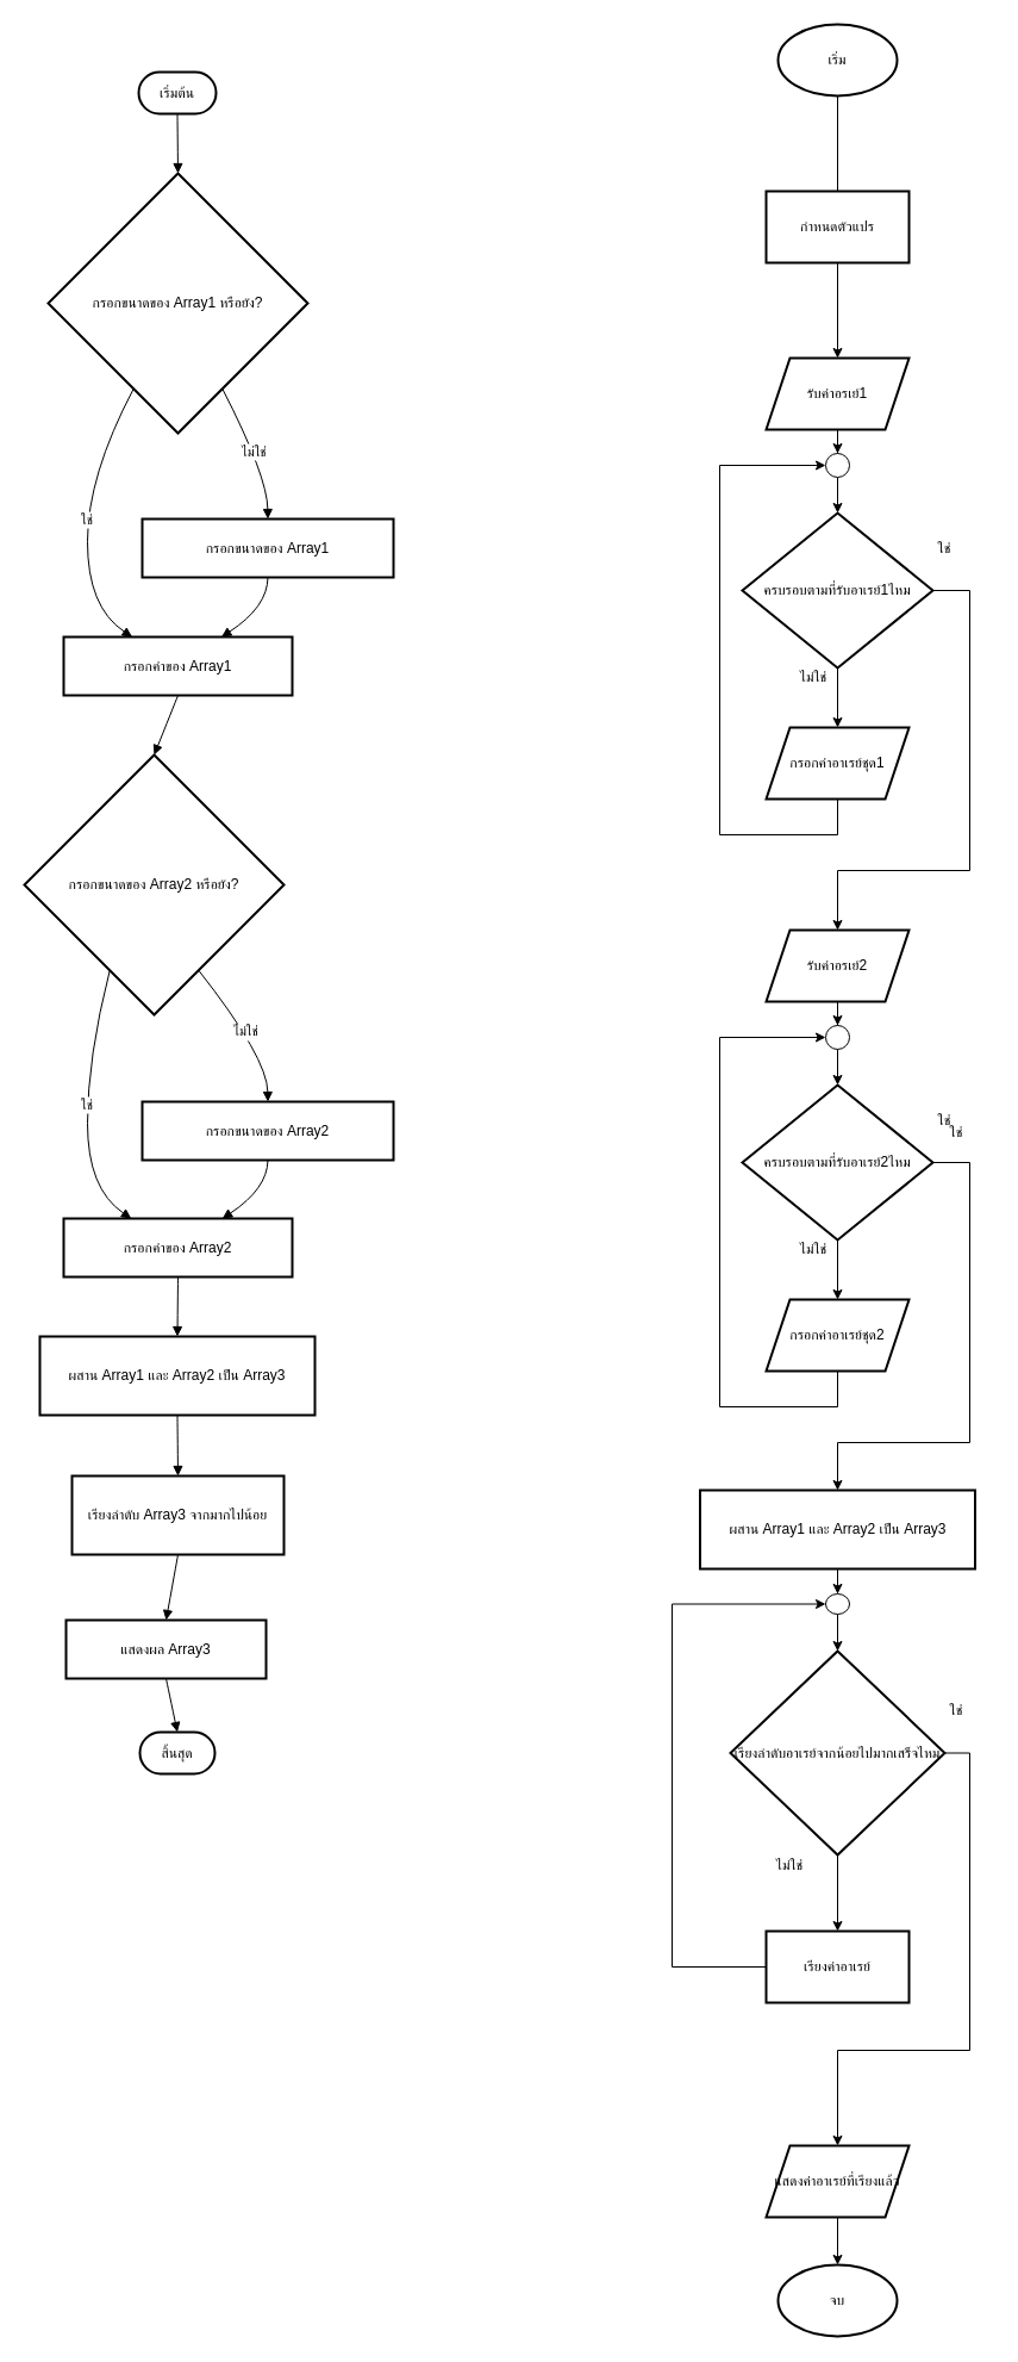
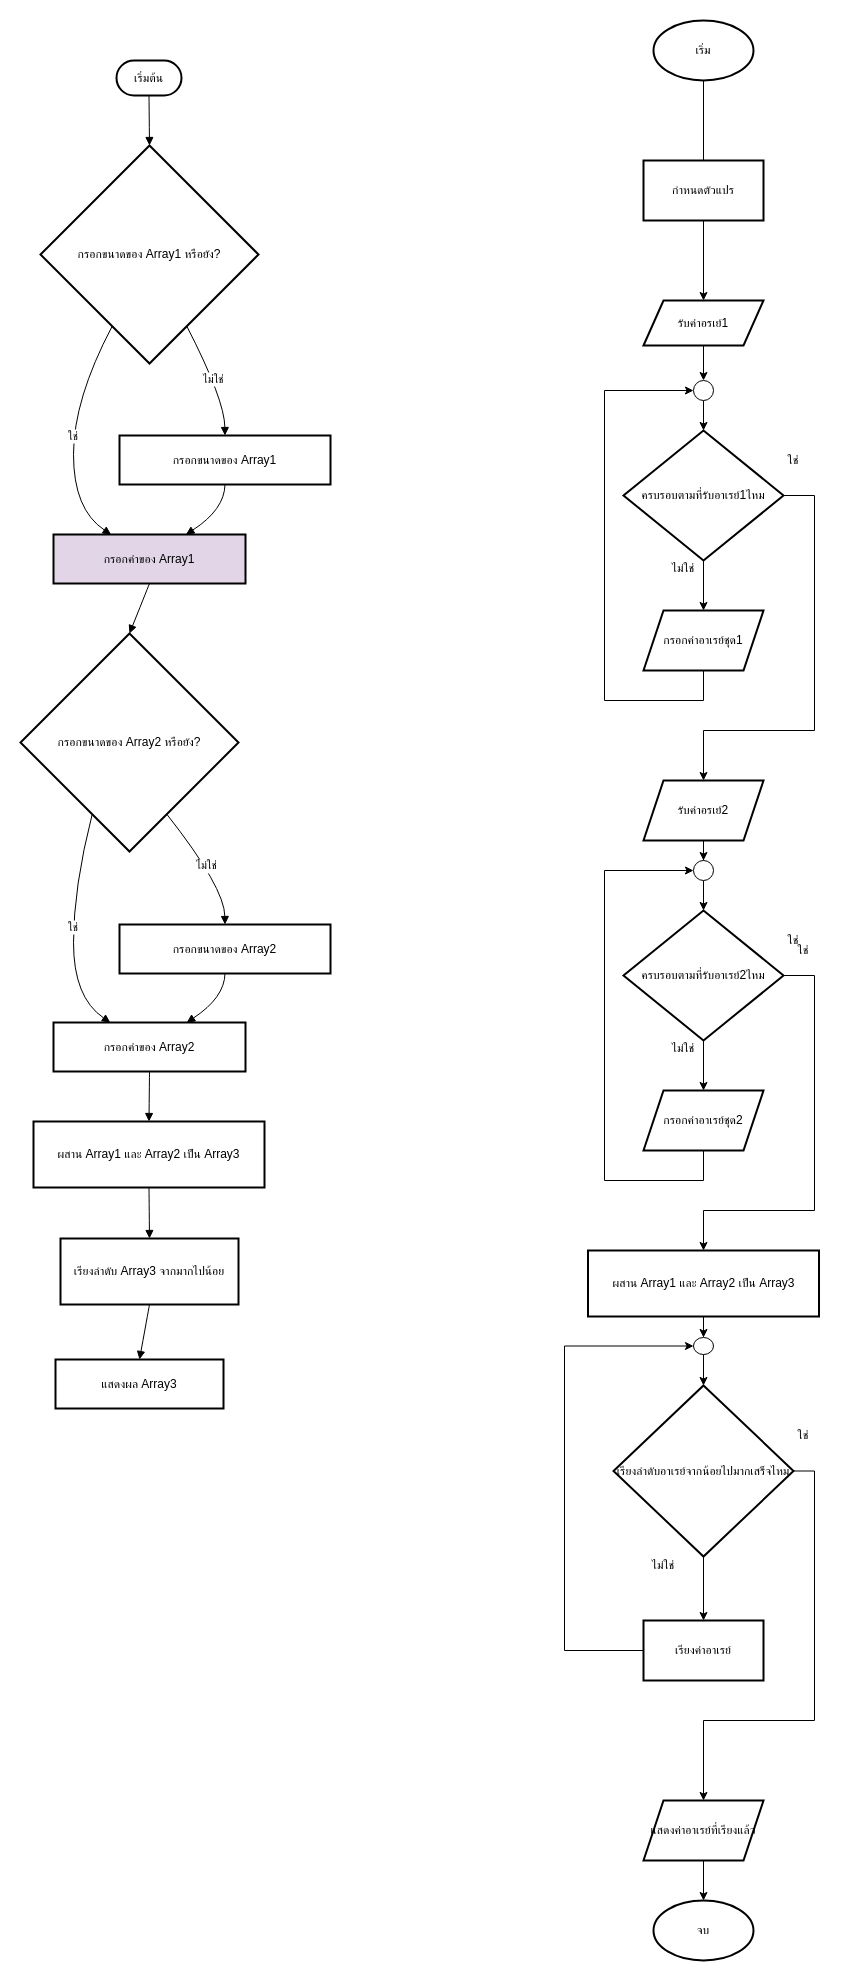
- <mxCell id="30" value="รับค่าอรเย์1" style="shape=parallelogram;perimeter=parallelogramPerimeter;whiteSpace=wrap;html=1;fixedSize=1;strokeWidth=2;" vertex="1" parent="1"><mxGeometry x="643" y="300" width="120" height="60" as="geometry" /></mxCell>
+ <mxCell id="30" value="รับค่าอรเย์1" style="shape=parallelogram;perimeter=parallelogramPerimeter;whiteSpace=wrap;html=1;fixedSize=1;strokeWidth=2;" vertex="1" parent="1"><mxGeometry x="643" y="300" width="120" height="45" as="geometry" /></mxCell>
- <mxCell id="4" value="กรอกค่าของ Array1" style="whiteSpace=wrap;strokeWidth=2;" vertex="1" parent="1"><mxGeometry x="53" y="534" width="192" height="49" as="geometry" /></mxCell>
+ <mxCell id="4" value="กรอกค่าของ Array1" style="whiteSpace=wrap;strokeWidth=2;fillColor=#e1d5e7;" vertex="1" parent="1"><mxGeometry x="53" y="534" width="192" height="49" as="geometry" /></mxCell>
- <mxCell id="24" value="" style="curved=1;startArrow=none;endArrow=block;exitX=0.5;exitY=1;entryX=0.5;entryY=0;rounded=0;" edge="1" parent="1" source="11" target="12"><mxGeometry relative="1" as="geometry"><Array as="points" /></mxGeometry></mxCell>
- <mxCell id="12" value="สิ้นสุด" style="rounded=1;whiteSpace=wrap;arcSize=50;strokeWidth=2;" vertex="1" parent="1"><mxGeometry x="117" y="1453" width="63" height="35" as="geometry" /></mxCell>
